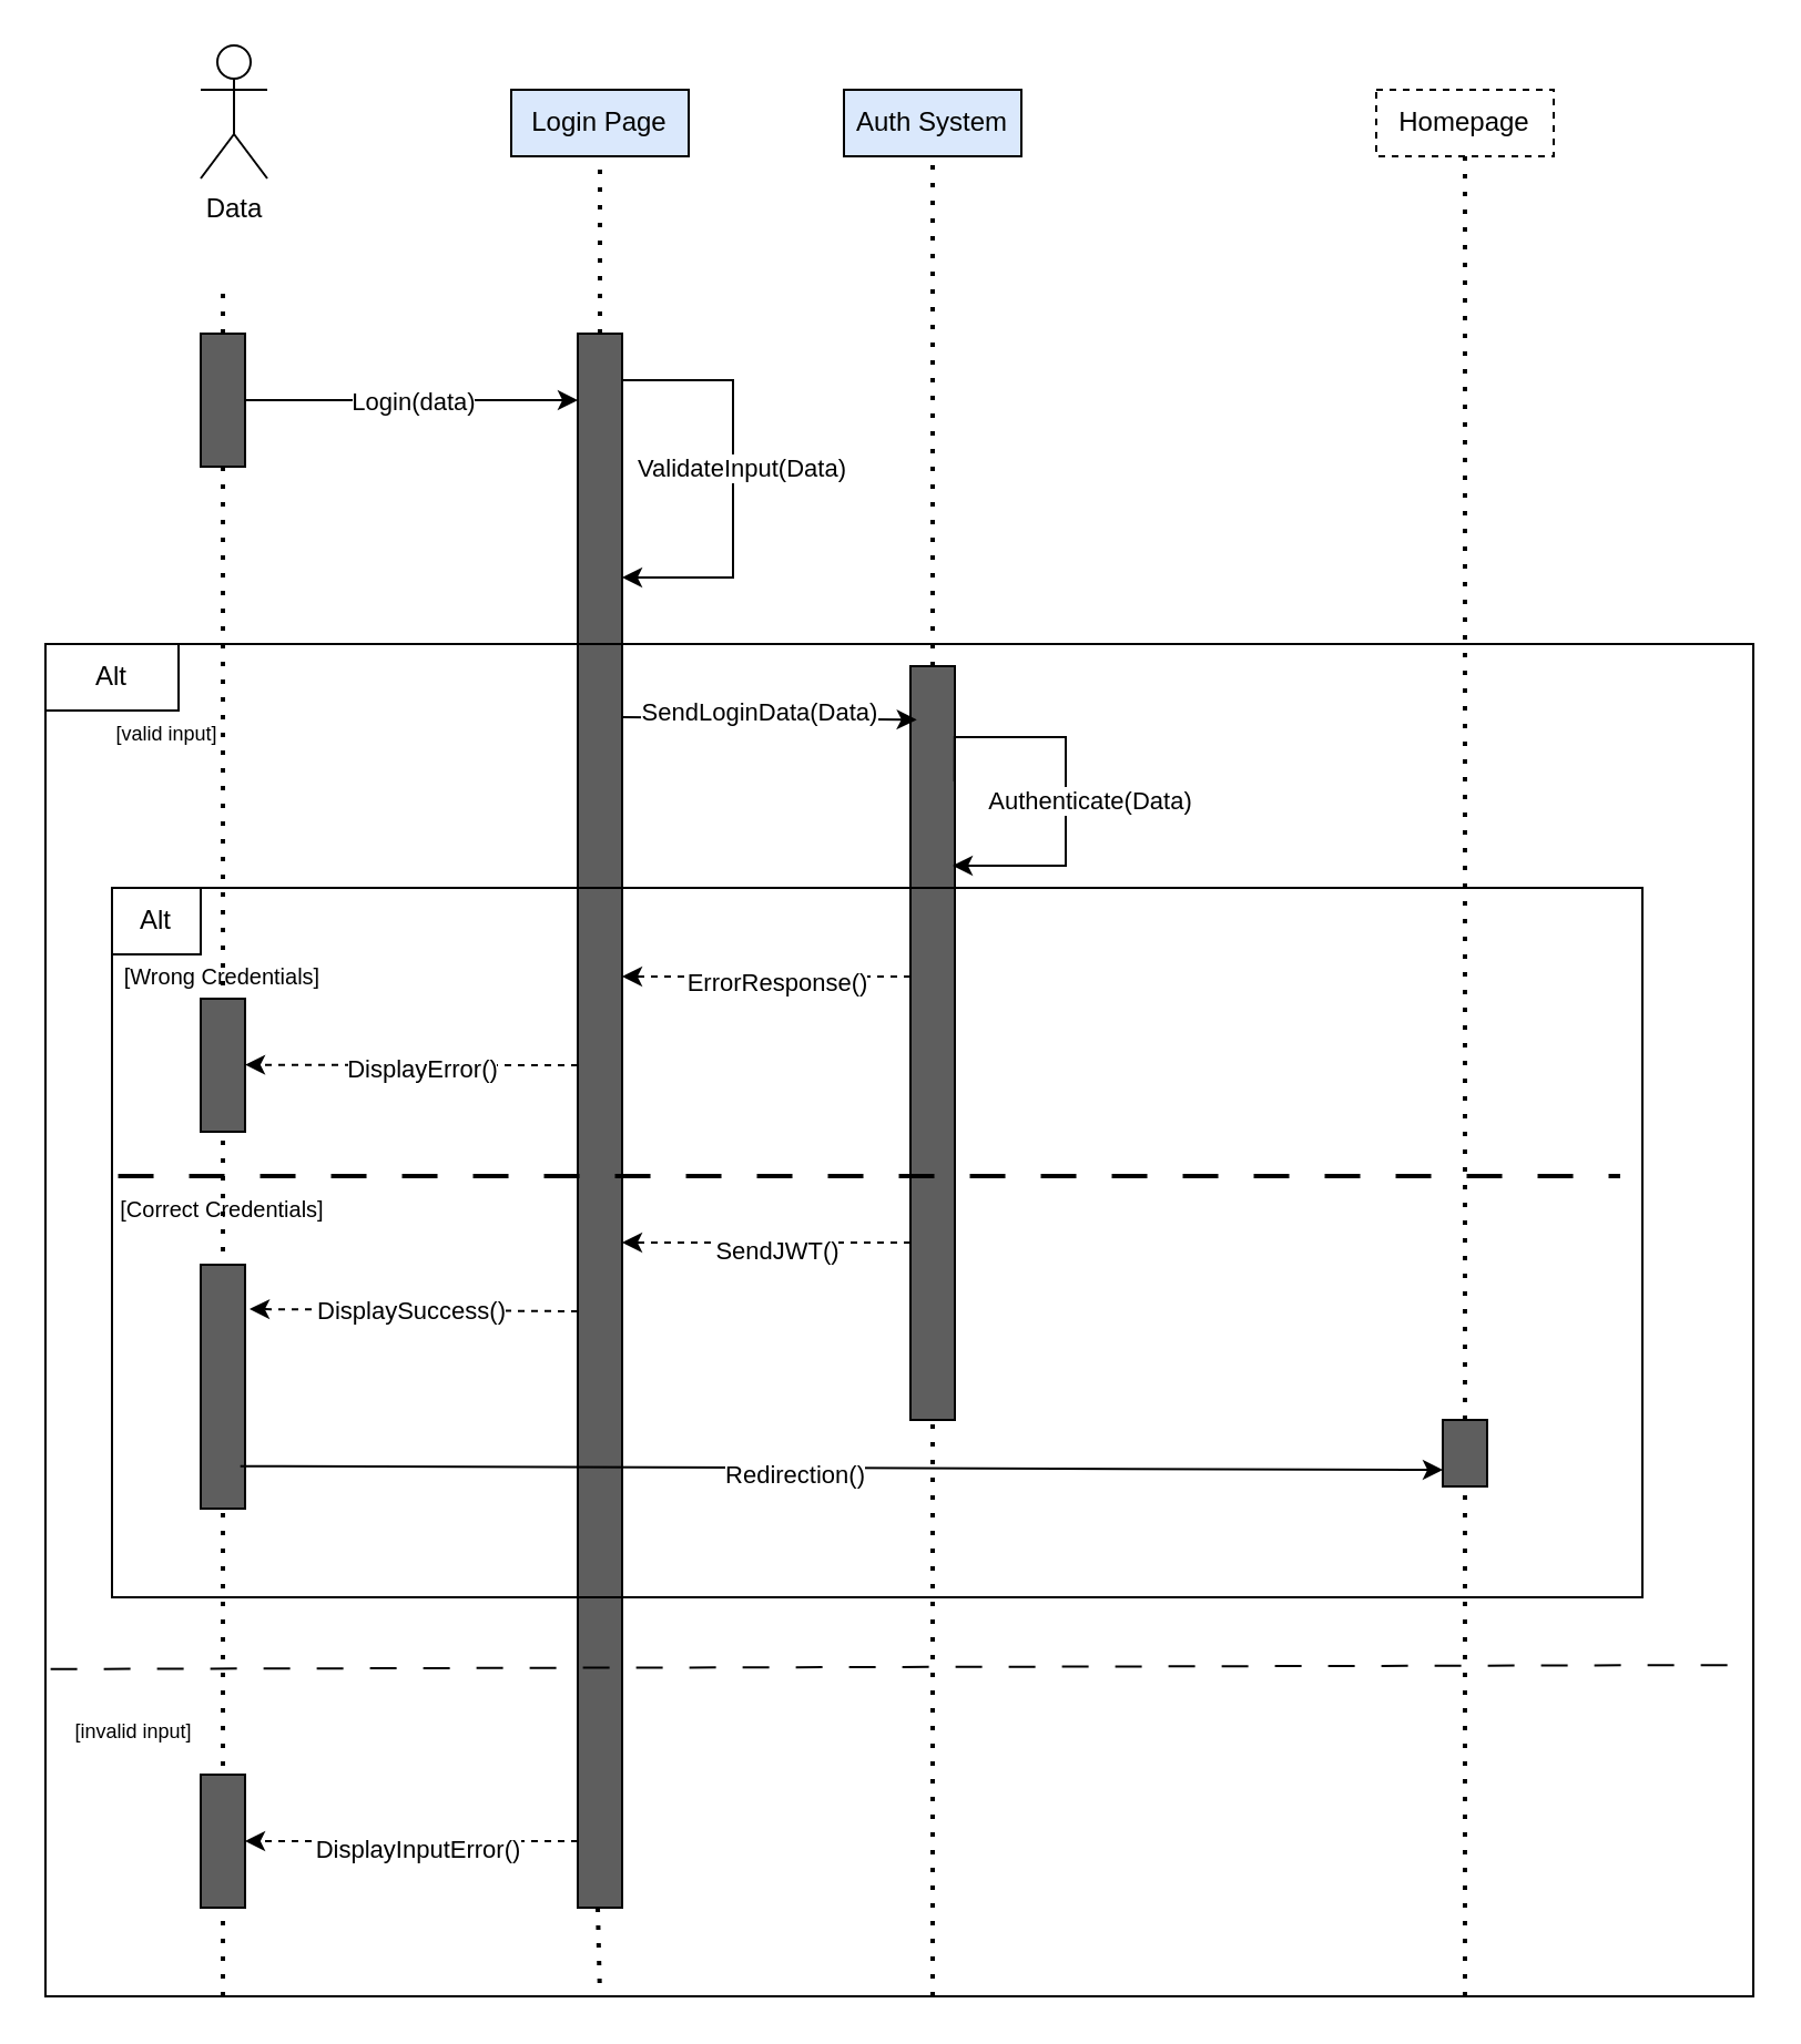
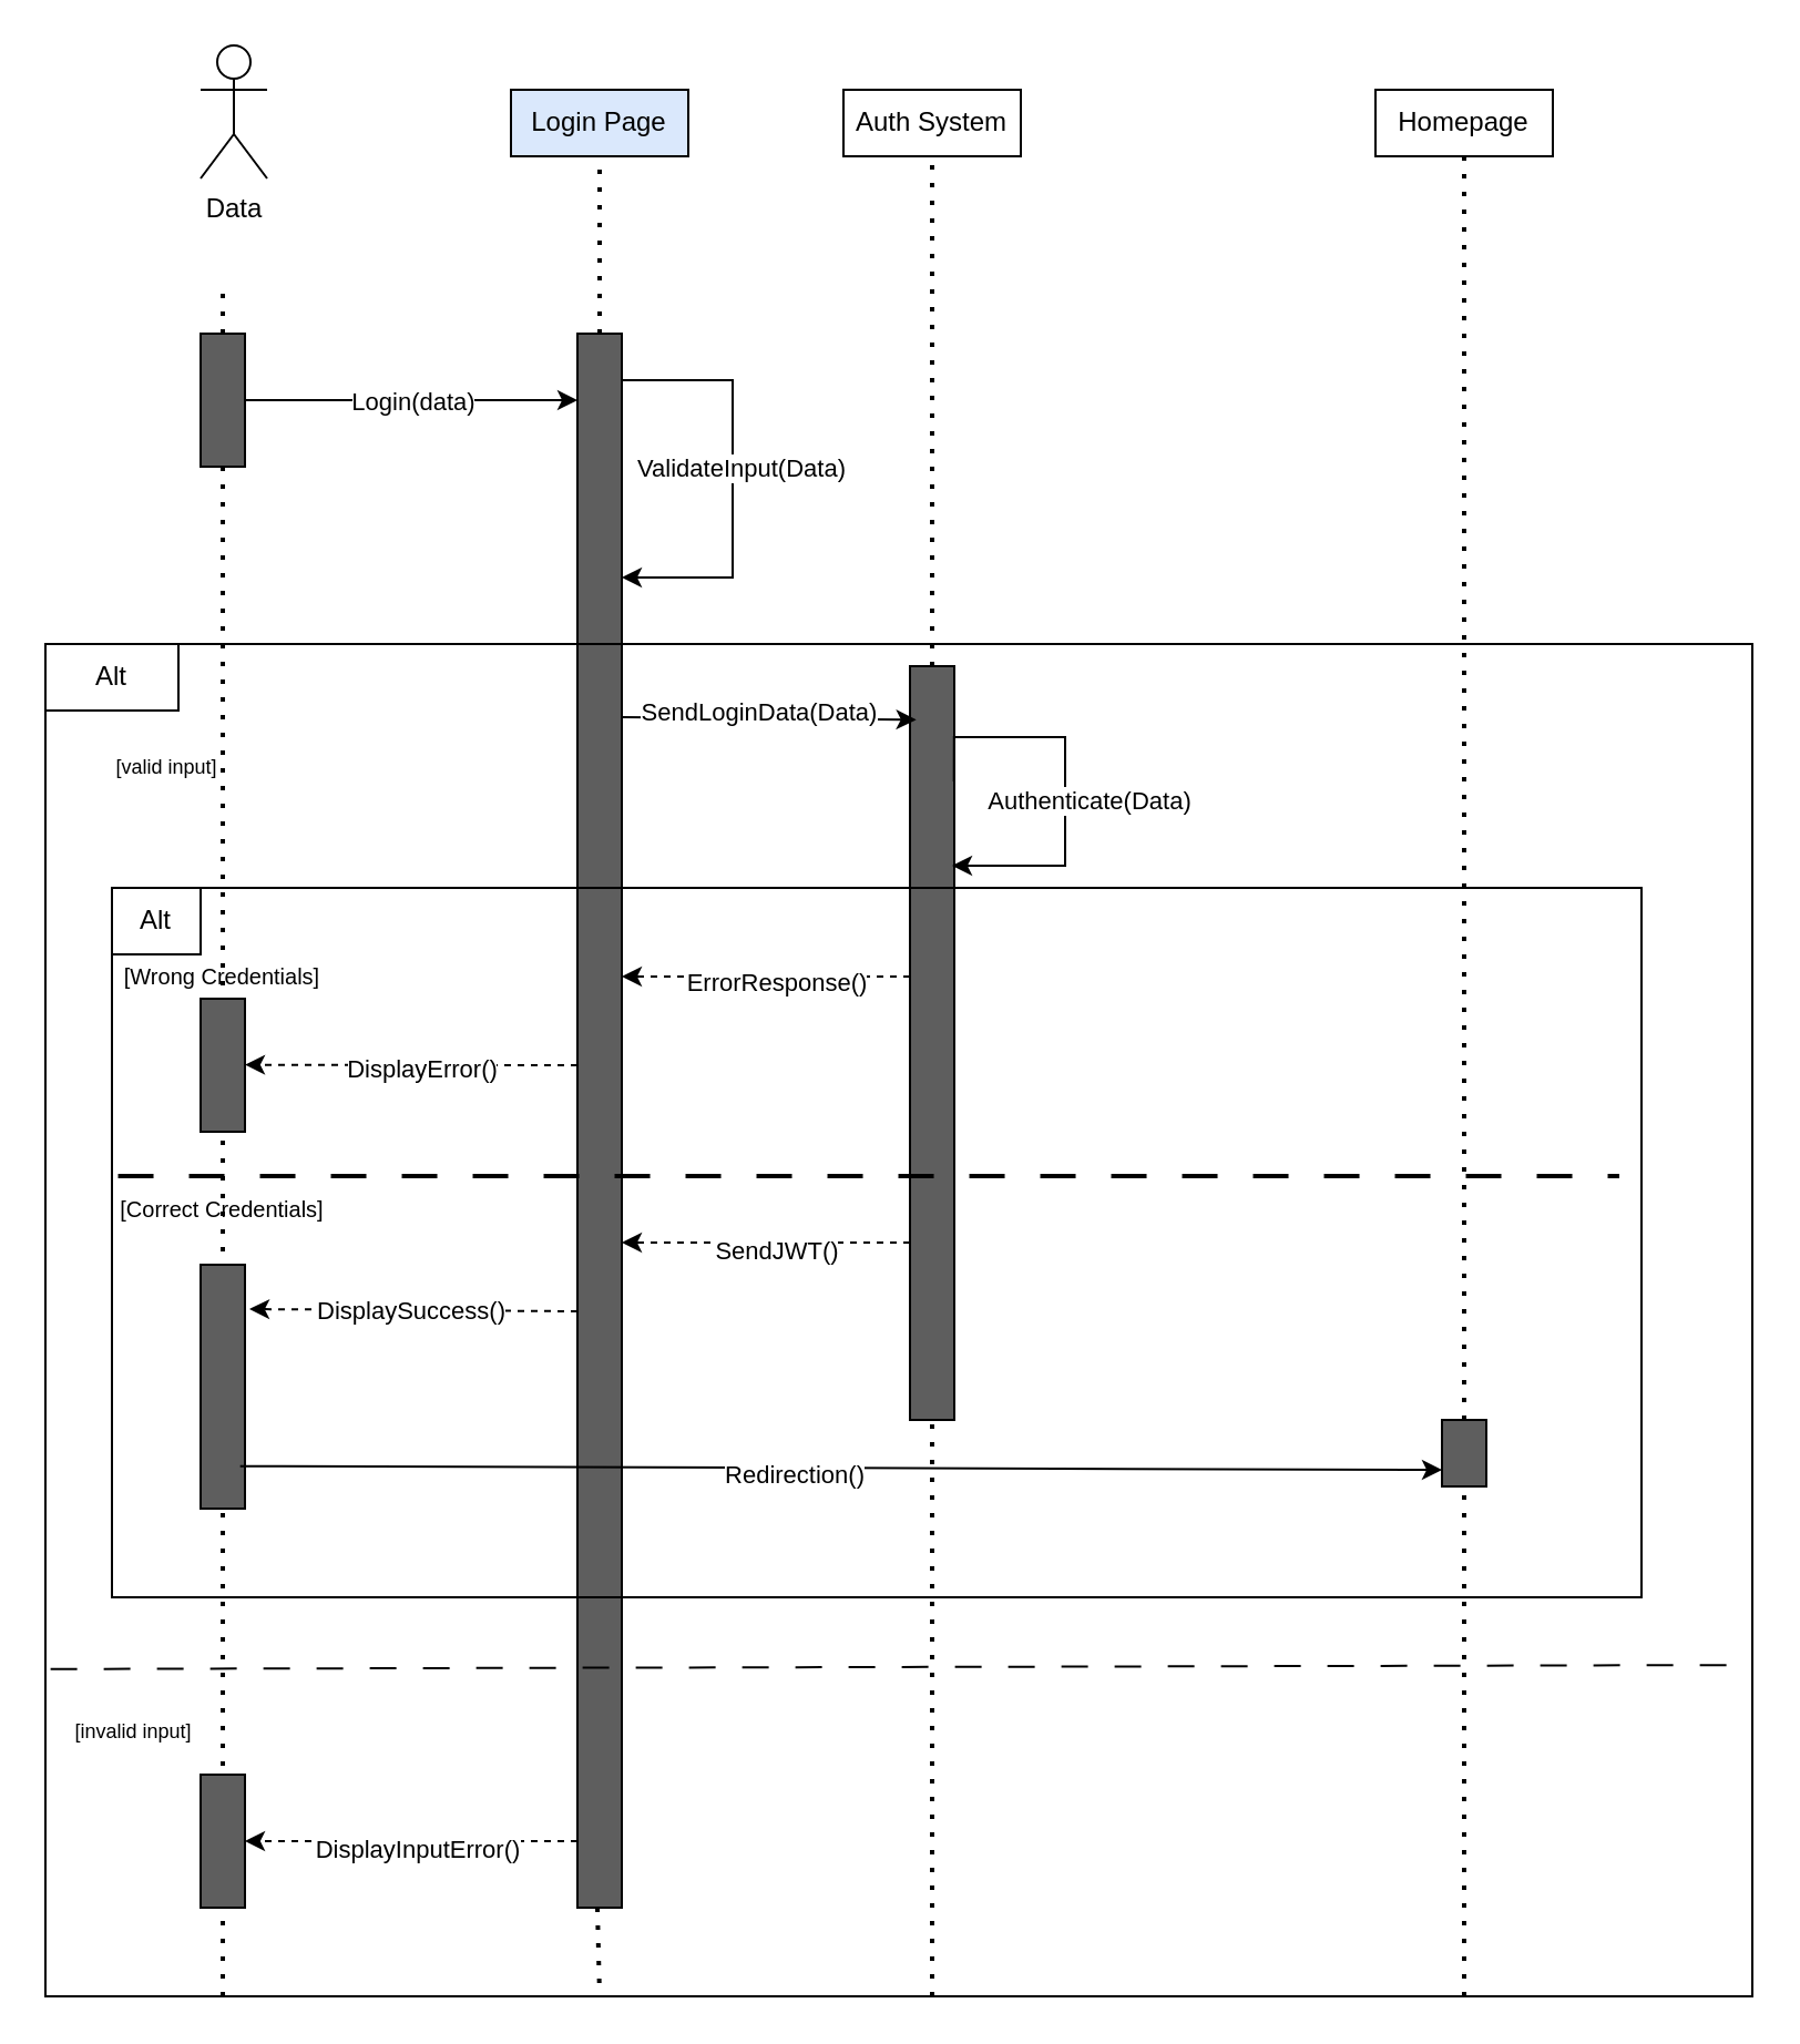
- <mxCell id="11" value="Auth System" style="rounded=0;whiteSpace=wrap;html=1;fillColor=#dae8fc;" parent="1" vertex="1"><mxGeometry x="380" y="40" width="80" height="30" as="geometry" /></mxCell>
+ <mxCell id="11" value="Auth System" style="rounded=0;whiteSpace=wrap;html=1;" parent="1" vertex="1"><mxGeometry x="380" y="40" width="80" height="30" as="geometry" /></mxCell>
- <mxCell id="34" value="Homepage" style="rounded=0;whiteSpace=wrap;html=1;dashed=1;" parent="1" vertex="1"><mxGeometry x="620" y="40" width="80" height="30" as="geometry" /></mxCell>
+ <mxCell id="34" value="Homepage" style="rounded=0;whiteSpace=wrap;html=1;" parent="1" vertex="1"><mxGeometry x="620" y="40" width="80" height="30" as="geometry" /></mxCell>
- <mxCell id="17" value="&lt;font style=&quot;font-size: 9px;&quot;&gt;[valid input]&lt;/font&gt;" style="text;html=1;align=center;verticalAlign=middle;whiteSpace=wrap;rounded=0;" parent="1" vertex="1"><mxGeometry x="50" y="320" width="50" height="20" as="geometry" /></mxCell>
+ <mxCell id="17" value="&lt;font style=&quot;font-size: 9px;&quot;&gt;[valid input]&lt;/font&gt;" style="text;html=1;align=center;verticalAlign=middle;whiteSpace=wrap;rounded=0;" parent="1" vertex="1"><mxGeometry x="50" y="335" width="50" height="20" as="geometry" /></mxCell>
